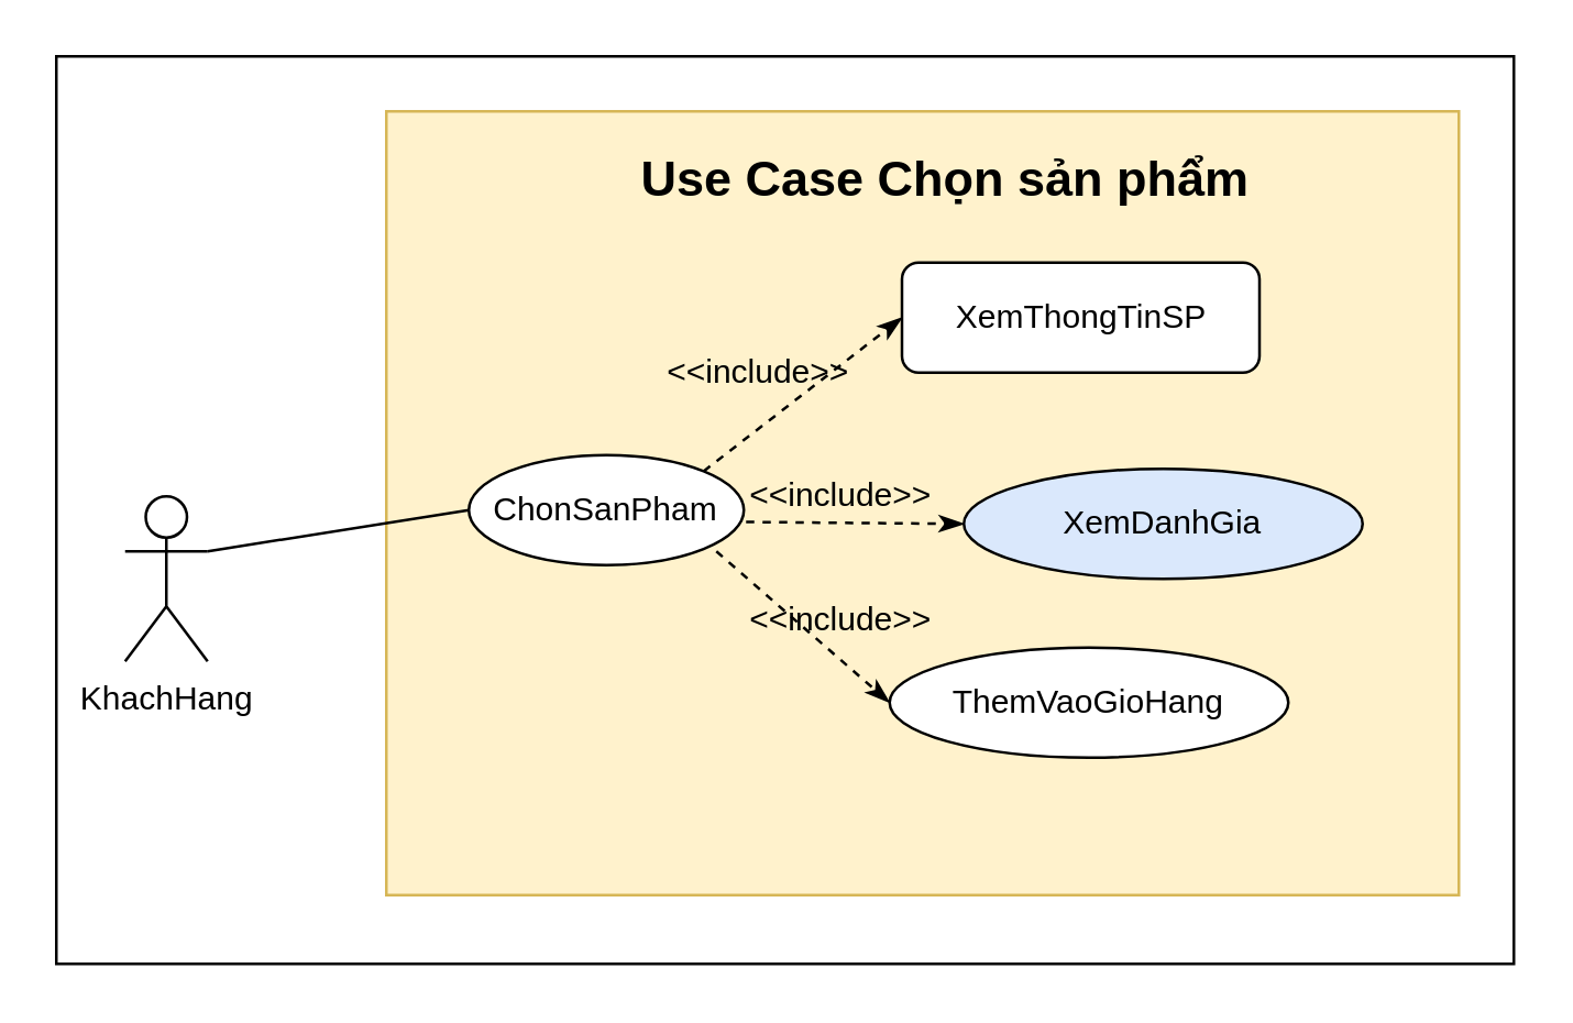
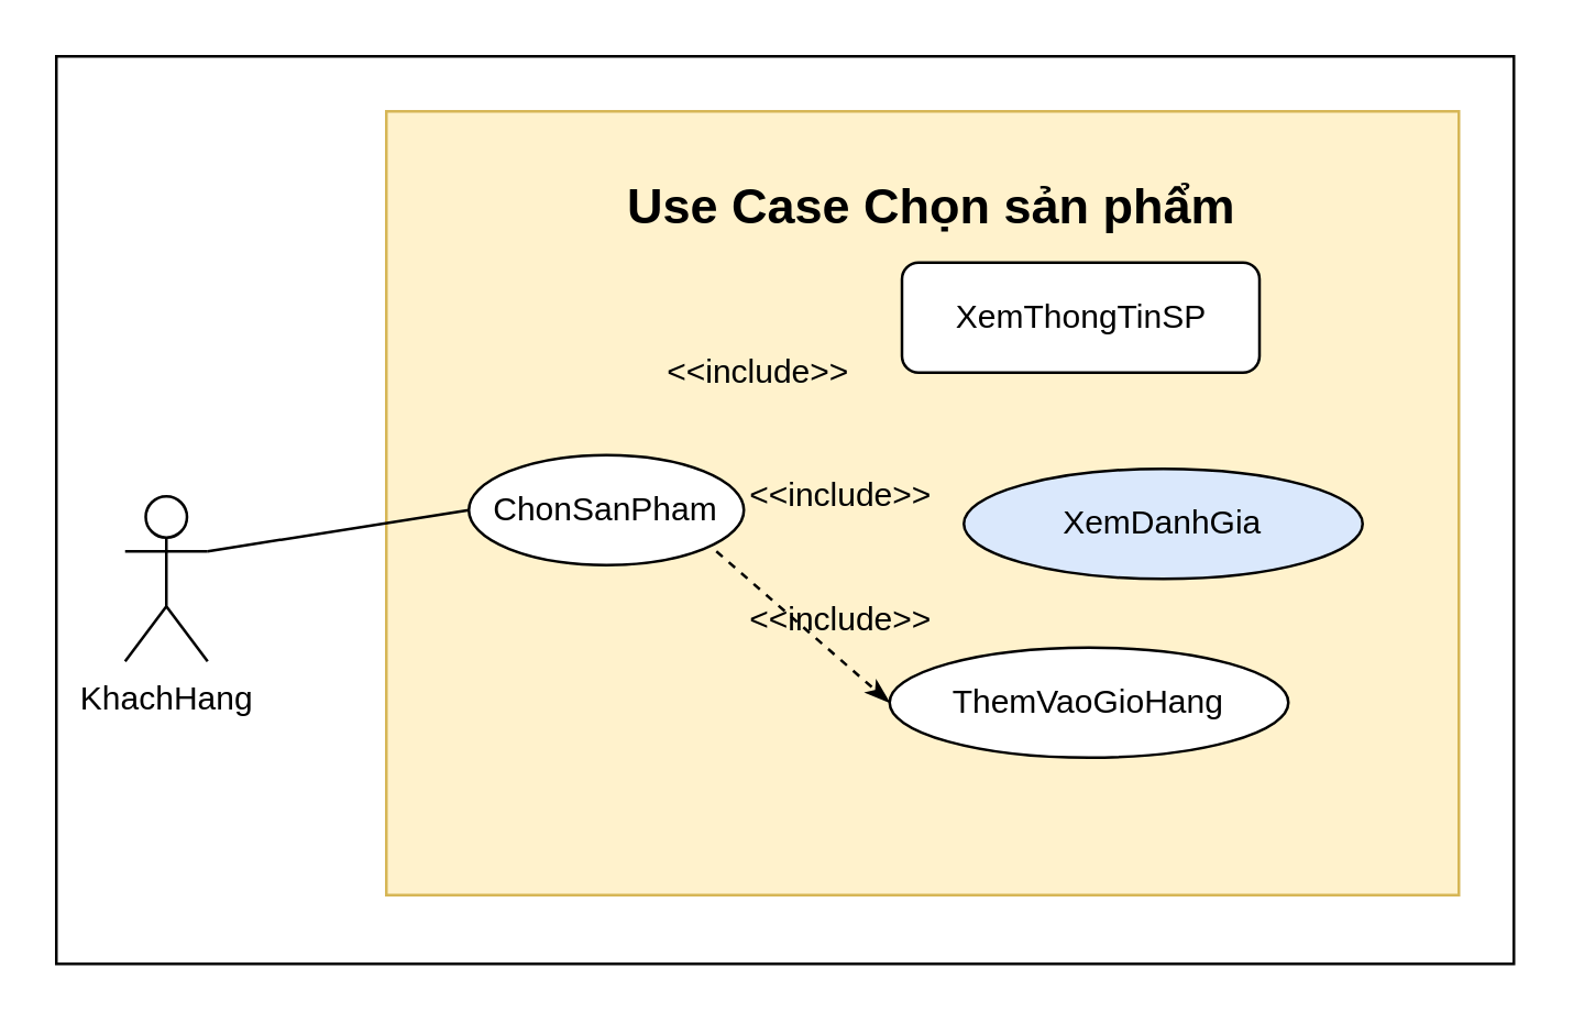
- <mxCell id="16" value="&lt;b&gt;&lt;font style=&quot;font-size: 18px;&quot;&gt;Use Case Chọn sản phẩm&lt;/font&gt;&lt;/b&gt;" style="text;html=1;align=center;verticalAlign=middle;resizable=0;points=[];autosize=1;strokeColor=none;fillColor=none;" vertex="1" parent="1"><mxGeometry x="222.5" y="45" width="240" height="40" as="geometry" /></mxCell>
+ <mxCell id="16" value="&lt;b&gt;&lt;font style=&quot;font-size: 18px;&quot;&gt;Use Case Chọn sản phẩm&lt;/font&gt;&lt;/b&gt;" style="text;html=1;align=center;verticalAlign=middle;resizable=0;points=[];autosize=1;strokeColor=none;fillColor=none;" vertex="1" parent="1"><mxGeometry x="217.5" y="55" width="240" height="40" as="geometry" /></mxCell>
- <mxCell id="9" value="" style="endArrow=classicThin;dashed=1;html=1;rounded=0;entryX=0;entryY=0.5;entryDx=0;entryDy=0;exitX=1;exitY=0;exitDx=0;exitDy=0;startArrow=none;startFill=0;endFill=1;" parent="1" source="5" target="6" edge="1"><mxGeometry width="50" height="50" relative="1" as="geometry"><mxPoint x="240" y="140" as="sourcePoint" /><mxPoint x="290" y="90" as="targetPoint" /></mxGeometry></mxCell>
- <mxCell id="11" value="" style="endArrow=classicThin;dashed=1;html=1;rounded=0;entryX=0;entryY=0.5;entryDx=0;entryDy=0;exitX=1.008;exitY=0.608;exitDx=0;exitDy=0;startArrow=none;startFill=0;endFill=1;exitPerimeter=0;" parent="1" source="5" target="7" edge="1"><mxGeometry width="50" height="50" relative="1" as="geometry"><mxPoint x="225.355" y="280.858" as="sourcePoint" /><mxPoint x="297.5" y="225" as="targetPoint" /></mxGeometry></mxCell>
